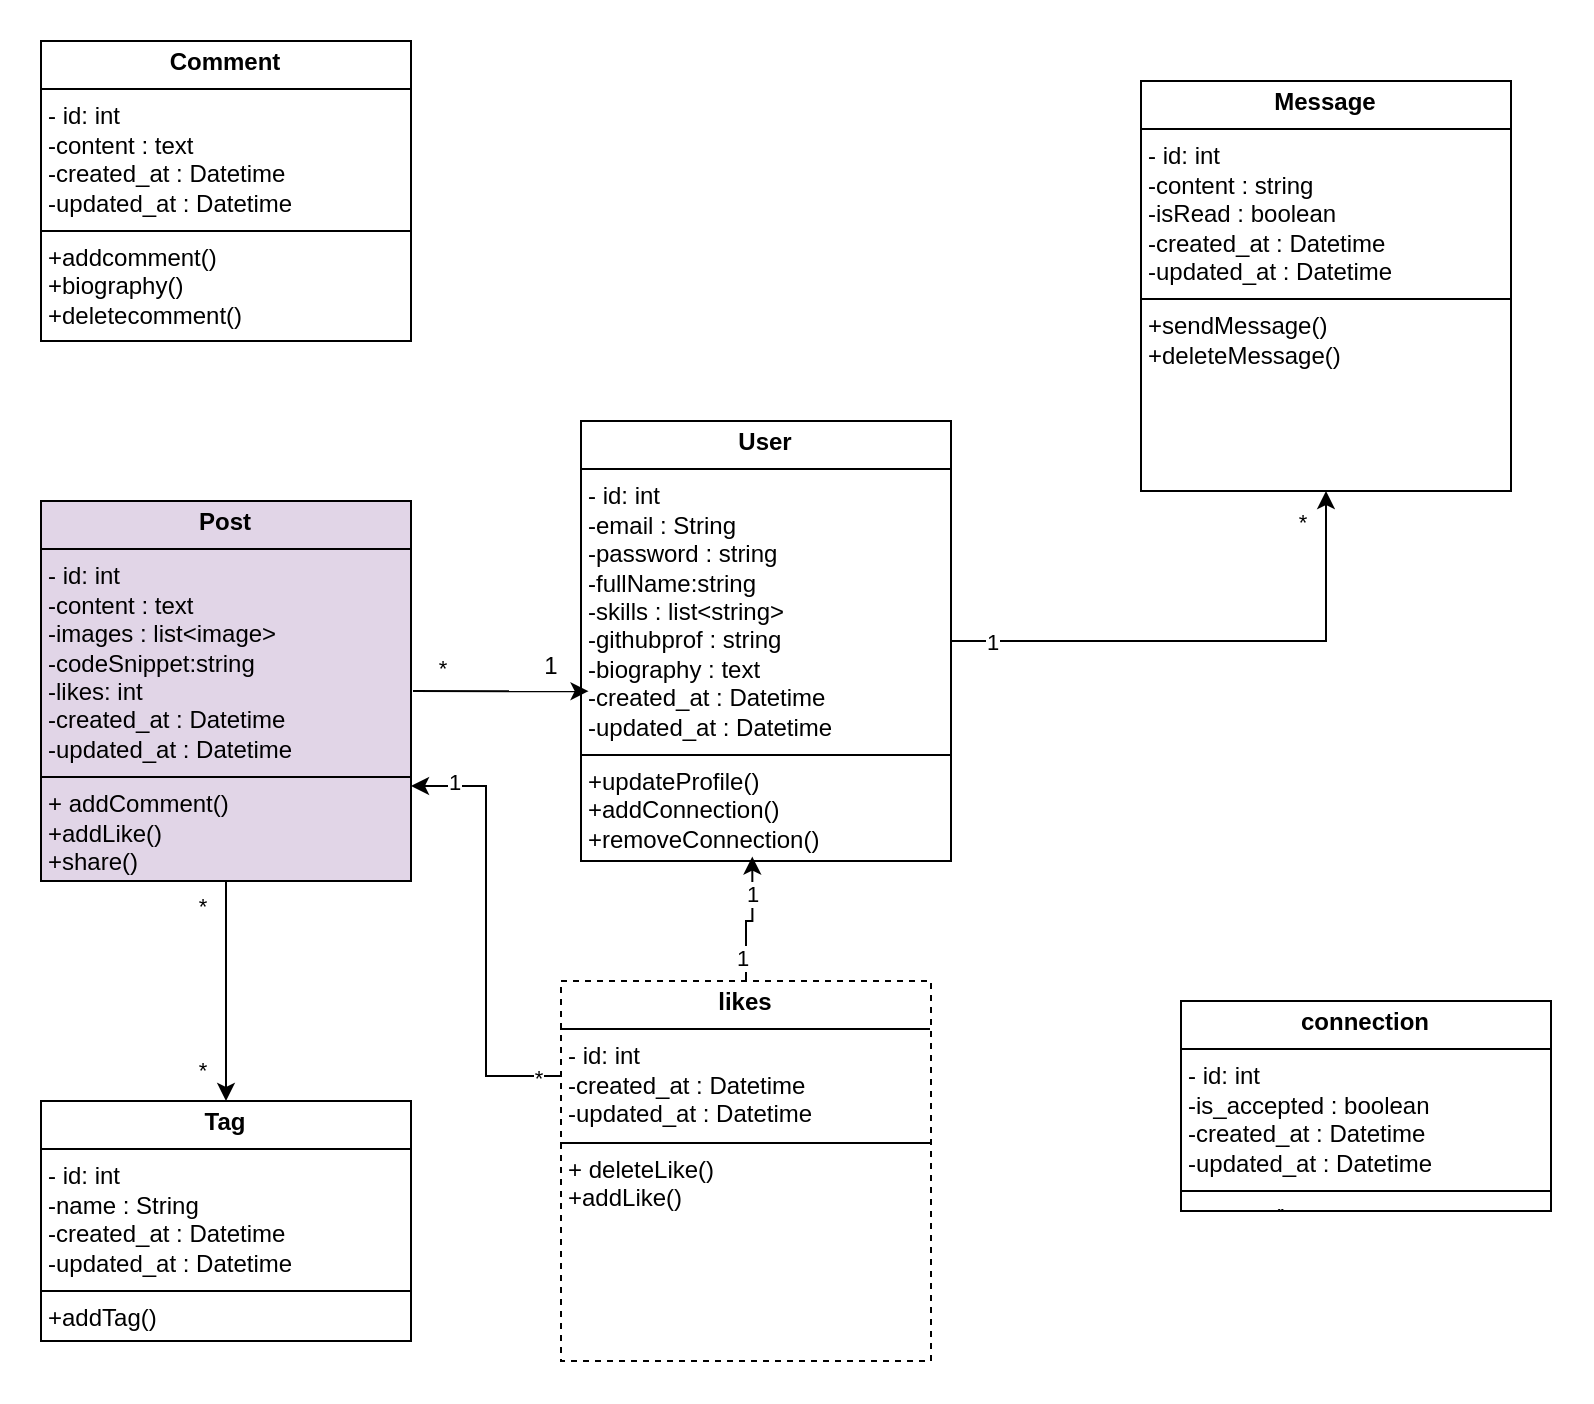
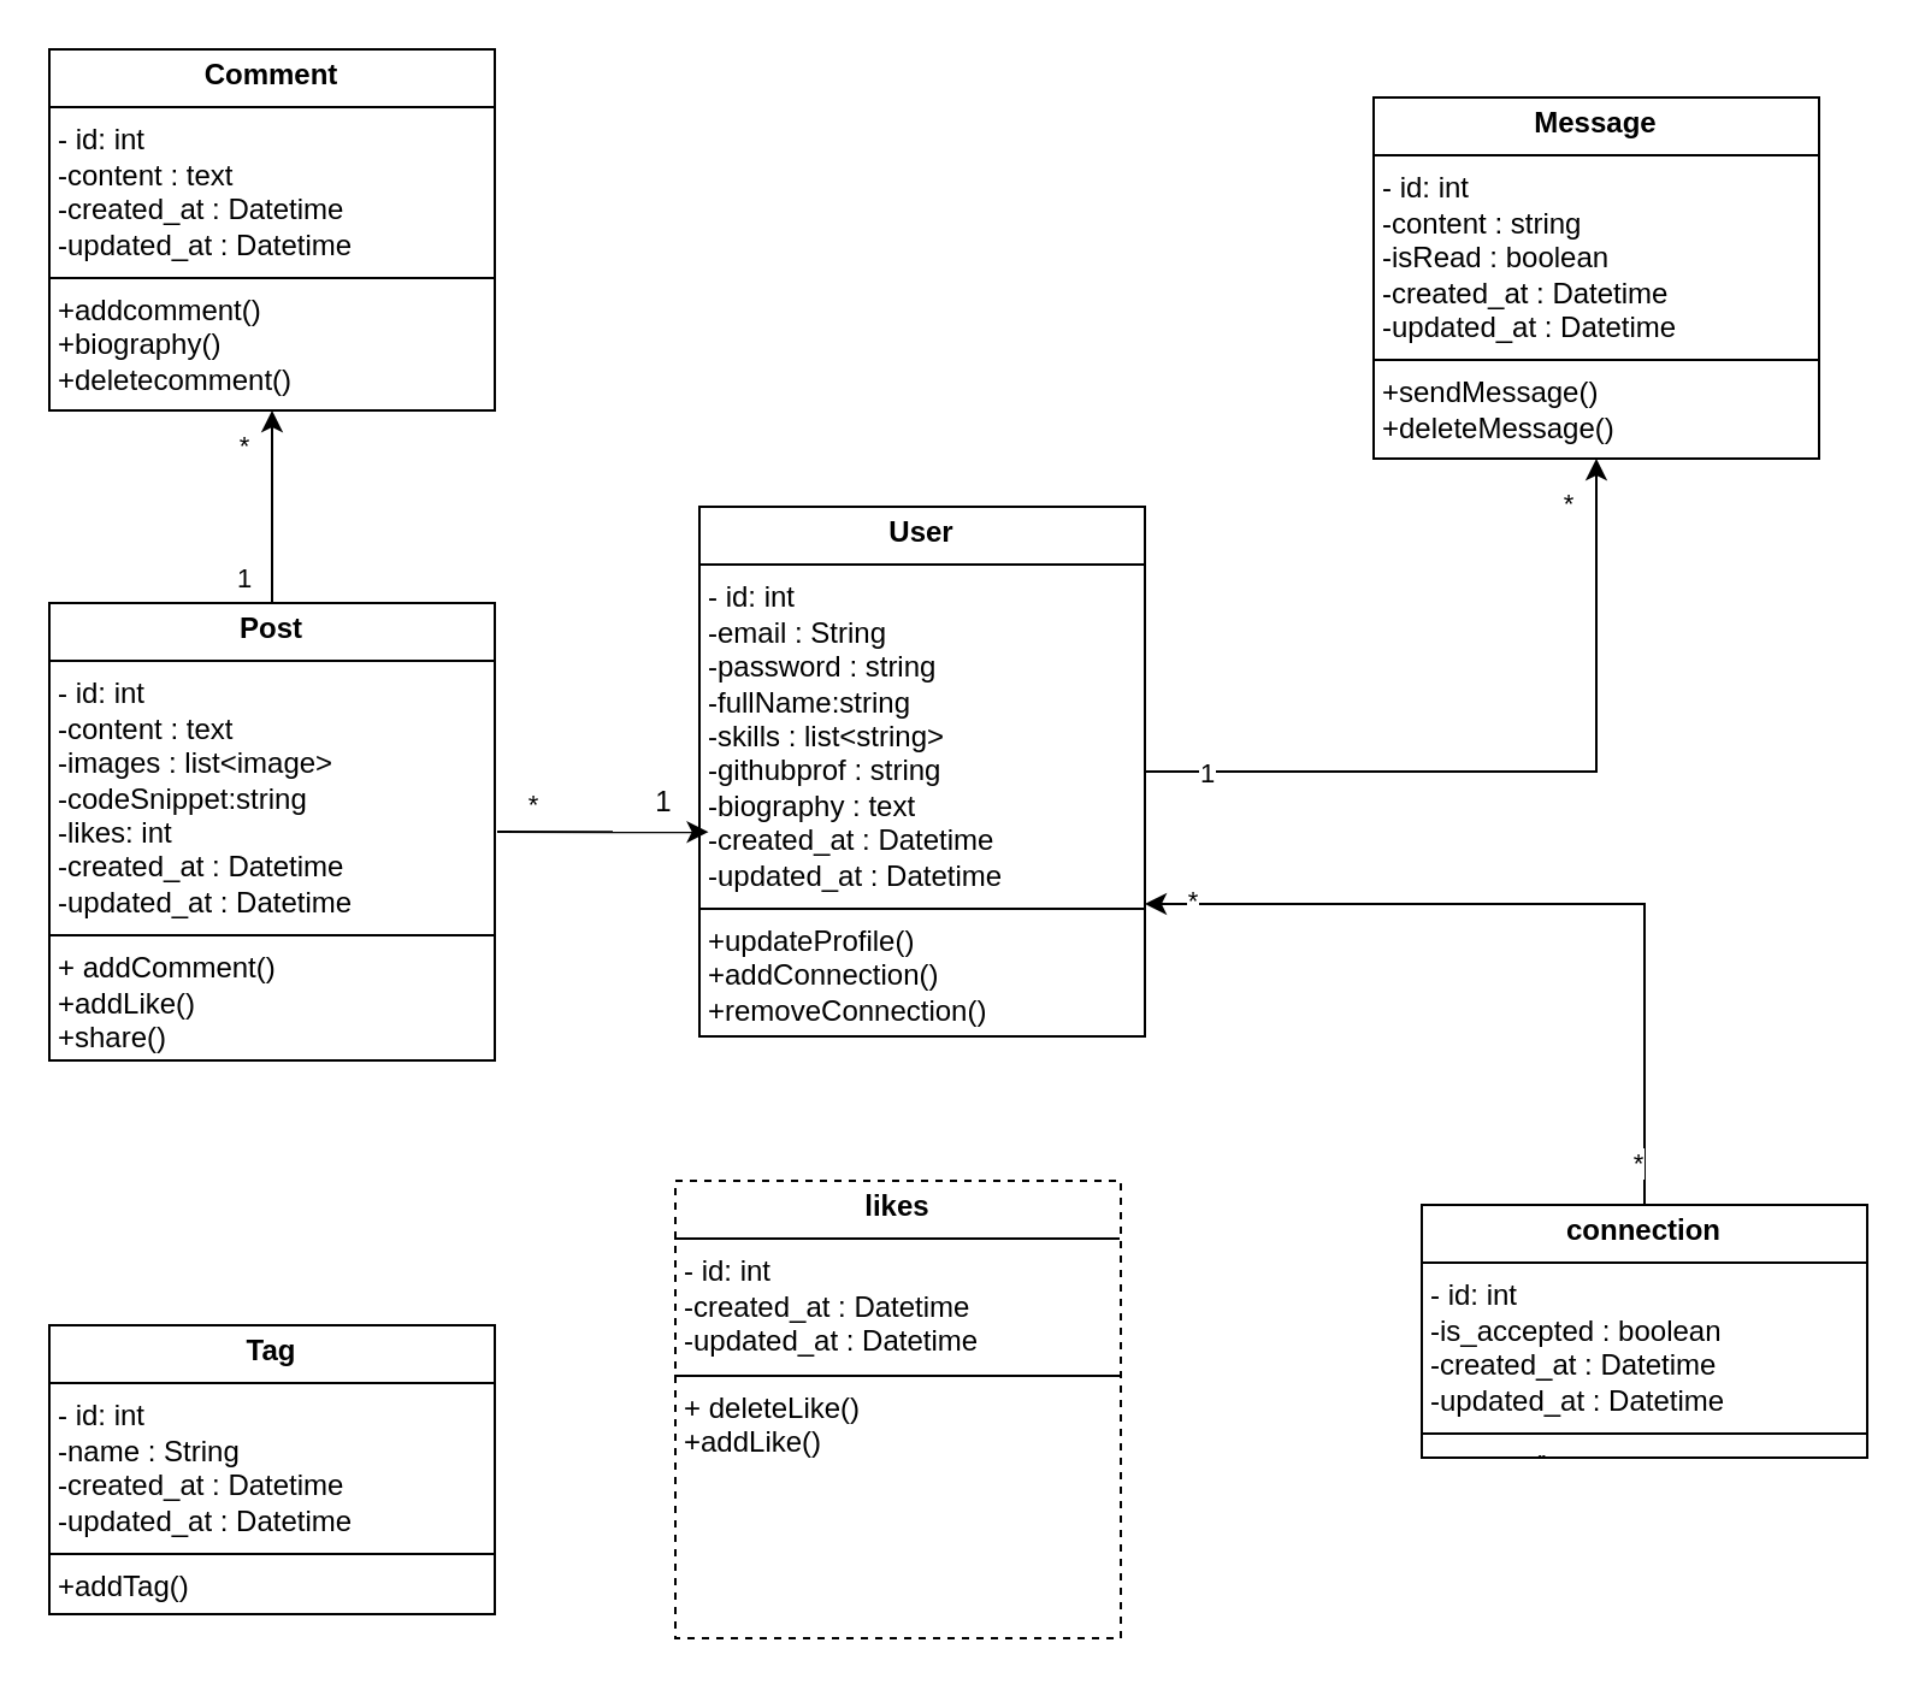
- <mxCell id="18" value="&lt;p style=&quot;margin:0px;margin-top:4px;text-align:center;&quot;&gt;&lt;b&gt;Message&lt;/b&gt;&lt;/p&gt;&lt;hr size=&quot;1&quot; style=&quot;border-style:solid;&quot;&gt;&lt;p style=&quot;margin:0px;margin-left:4px;&quot;&gt;- id: int&lt;/p&gt;&lt;p style=&quot;margin:0px;margin-left:4px;&quot;&gt;-content : string&lt;/p&gt;&lt;p style=&quot;margin:0px;margin-left:4px;&quot;&gt;-isRead : boolean&lt;/p&gt;&lt;p style=&quot;margin:0px;margin-left:4px;&quot;&gt;-created_at : Datetime&lt;/p&gt;&lt;p style=&quot;margin:0px;margin-left:4px;&quot;&gt;-updated_at : Datetime&lt;/p&gt;&lt;hr size=&quot;1&quot; style=&quot;border-style:solid;&quot;&gt;&lt;p style=&quot;margin:0px;margin-left:4px;&quot;&gt;&lt;span style=&quot;background-color: transparent; color: light-dark(rgb(0, 0, 0), rgb(255, 255, 255));&quot;&gt;+sendMessage()&lt;/span&gt;&lt;/p&gt;&lt;p style=&quot;margin:0px;margin-left:4px;&quot;&gt;&lt;span style=&quot;background-color: transparent; color: light-dark(rgb(0, 0, 0), rgb(255, 255, 255));&quot;&gt;+deleteMessage()&lt;/span&gt;&lt;/p&gt;&lt;p style=&quot;margin:0px;margin-left:4px;&quot;&gt;&lt;br&gt;&lt;/p&gt;" style="verticalAlign=top;align=left;overflow=fill;html=1;whiteSpace=wrap;" parent="1" vertex="1"><mxGeometry x="570" y="40" width="185" height="205" as="geometry" /></mxCell>
+ <mxCell id="18" value="&lt;p style=&quot;margin:0px;margin-top:4px;text-align:center;&quot;&gt;&lt;b&gt;Message&lt;/b&gt;&lt;/p&gt;&lt;hr size=&quot;1&quot; style=&quot;border-style:solid;&quot;&gt;&lt;p style=&quot;margin:0px;margin-left:4px;&quot;&gt;- id: int&lt;/p&gt;&lt;p style=&quot;margin:0px;margin-left:4px;&quot;&gt;-content : string&lt;/p&gt;&lt;p style=&quot;margin:0px;margin-left:4px;&quot;&gt;-isRead : boolean&lt;/p&gt;&lt;p style=&quot;margin:0px;margin-left:4px;&quot;&gt;-created_at : Datetime&lt;/p&gt;&lt;p style=&quot;margin:0px;margin-left:4px;&quot;&gt;-updated_at : Datetime&lt;/p&gt;&lt;hr size=&quot;1&quot; style=&quot;border-style:solid;&quot;&gt;&lt;p style=&quot;margin:0px;margin-left:4px;&quot;&gt;&lt;span style=&quot;background-color: transparent; color: light-dark(rgb(0, 0, 0), rgb(255, 255, 255));&quot;&gt;+sendMessage()&lt;/span&gt;&lt;/p&gt;&lt;p style=&quot;margin:0px;margin-left:4px;&quot;&gt;&lt;span style=&quot;background-color: transparent; color: light-dark(rgb(0, 0, 0), rgb(255, 255, 255));&quot;&gt;+deleteMessage()&lt;/span&gt;&lt;/p&gt;&lt;p style=&quot;margin:0px;margin-left:4px;&quot;&gt;&lt;br&gt;&lt;/p&gt;" style="verticalAlign=top;align=left;overflow=fill;html=1;whiteSpace=wrap;" parent="1" vertex="1"><mxGeometry x="570" y="40" width="185" height="150" as="geometry" /></mxCell>
+ <mxCell id="6" style="edgeStyle=orthogonalEdgeStyle;rounded=0;orthogonalLoop=1;jettySize=auto;html=1;exitX=0.5;exitY=0;exitDx=0;exitDy=0;entryX=0.5;entryY=1;entryDx=0;entryDy=0;" parent="1" source="12" target="19" edge="1"><mxGeometry relative="1" as="geometry" /></mxCell>
+ <mxCell id="7" value="1" style="edgeLabel;html=1;align=center;verticalAlign=middle;resizable=0;points=[];" parent="6" vertex="1" connectable="0"><mxGeometry x="-0.732" y="-1" relative="1" as="geometry"><mxPoint x="-13" as="offset" /></mxGeometry></mxCell>
+ <mxCell id="8" value="*" style="edgeLabel;html=1;align=center;verticalAlign=middle;resizable=0;points=[];" parent="6" vertex="1" connectable="0"><mxGeometry x="0.661" y="1" relative="1" as="geometry"><mxPoint x="-11" as="offset" /></mxGeometry></mxCell>
- <mxCell id="12" value="&lt;p style=&quot;margin:0px;margin-top:4px;text-align:center;&quot;&gt;&lt;b&gt;Post&lt;/b&gt;&lt;/p&gt;&lt;hr size=&quot;1&quot; style=&quot;border-style:solid;&quot;&gt;&lt;p style=&quot;margin:0px;margin-left:4px;&quot;&gt;- id: int&lt;/p&gt;&lt;p style=&quot;margin:0px;margin-left:4px;&quot;&gt;-content : text&lt;/p&gt;&lt;p style=&quot;margin:0px;margin-left:4px;&quot;&gt;-images : list&amp;lt;image&amp;gt;&lt;/p&gt;&lt;p style=&quot;margin:0px;margin-left:4px;&quot;&gt;-codeSnippet:string&lt;/p&gt;&lt;p style=&quot;margin:0px;margin-left:4px;&quot;&gt;-likes: int&lt;/p&gt;&lt;p style=&quot;margin:0px;margin-left:4px;&quot;&gt;-created_at : Datetime&lt;/p&gt;&lt;p style=&quot;margin:0px;margin-left:4px;&quot;&gt;-updated_at : Datetime&lt;/p&gt;&lt;hr size=&quot;1&quot; style=&quot;border-style:solid;&quot;&gt;&lt;p style=&quot;margin:0px;margin-left:4px;&quot;&gt;+ addComment()&lt;/p&gt;&lt;p style=&quot;margin:0px;margin-left:4px;&quot;&gt;+addLike()&lt;/p&gt;&lt;p style=&quot;margin:0px;margin-left:4px;&quot;&gt;+share()&lt;/p&gt;&lt;p style=&quot;margin:0px;margin-left:4px;&quot;&gt;+delete()&lt;/p&gt;" style="verticalAlign=top;align=left;overflow=fill;html=1;whiteSpace=wrap;fillColor=#e1d5e7;" parent="1" vertex="1"><mxGeometry y="250" width="185" height="190" as="geometry" x="20" /></mxCell>
+ <mxCell id="12" value="&lt;p style=&quot;margin:0px;margin-top:4px;text-align:center;&quot;&gt;&lt;b&gt;Post&lt;/b&gt;&lt;/p&gt;&lt;hr size=&quot;1&quot; style=&quot;border-style:solid;&quot;&gt;&lt;p style=&quot;margin:0px;margin-left:4px;&quot;&gt;- id: int&lt;/p&gt;&lt;p style=&quot;margin:0px;margin-left:4px;&quot;&gt;-content : text&lt;/p&gt;&lt;p style=&quot;margin:0px;margin-left:4px;&quot;&gt;-images : list&amp;lt;image&amp;gt;&lt;/p&gt;&lt;p style=&quot;margin:0px;margin-left:4px;&quot;&gt;-codeSnippet:string&lt;/p&gt;&lt;p style=&quot;margin:0px;margin-left:4px;&quot;&gt;-likes: int&lt;/p&gt;&lt;p style=&quot;margin:0px;margin-left:4px;&quot;&gt;-created_at : Datetime&lt;/p&gt;&lt;p style=&quot;margin:0px;margin-left:4px;&quot;&gt;-updated_at : Datetime&lt;/p&gt;&lt;hr size=&quot;1&quot; style=&quot;border-style:solid;&quot;&gt;&lt;p style=&quot;margin:0px;margin-left:4px;&quot;&gt;+ addComment()&lt;/p&gt;&lt;p style=&quot;margin:0px;margin-left:4px;&quot;&gt;+addLike()&lt;/p&gt;&lt;p style=&quot;margin:0px;margin-left:4px;&quot;&gt;+share()&lt;/p&gt;&lt;p style=&quot;margin:0px;margin-left:4px;&quot;&gt;+delete()&lt;/p&gt;" style="verticalAlign=top;align=left;overflow=fill;html=1;whiteSpace=wrap;" parent="1" vertex="1"><mxGeometry y="250" width="185" height="190" as="geometry" x="20" /></mxCell>
+ <mxCell id="14" style="edgeStyle=orthogonalEdgeStyle;rounded=0;orthogonalLoop=1;jettySize=auto;html=1;exitX=0.5;exitY=0;exitDx=0;exitDy=0;entryX=1;entryY=0.75;entryDx=0;entryDy=0;" parent="1" source="17" target="5" edge="1"><mxGeometry relative="1" as="geometry" /></mxCell>
+ <mxCell id="15" value="*" style="edgeLabel;html=1;align=center;verticalAlign=middle;resizable=0;points=[];" parent="14" vertex="1" connectable="0"><mxGeometry x="-0.894" y="3" relative="1" as="geometry"><mxPoint as="offset" /></mxGeometry></mxCell>
+ <mxCell id="16" value="*" style="edgeLabel;html=1;align=center;verticalAlign=middle;resizable=0;points=[];" parent="14" vertex="1" connectable="0"><mxGeometry x="0.88" y="-2" relative="1" as="geometry"><mxPoint as="offset" /></mxGeometry></mxCell>
- <mxCell id="27" style="edgeStyle=orthogonalEdgeStyle;rounded=0;orthogonalLoop=1;jettySize=auto;html=1;entryX=0.463;entryY=0.99;entryDx=0;entryDy=0;entryPerimeter=0;" edge="1" parent="1" source="26" target="5"><mxGeometry relative="1" as="geometry" /></mxCell>
- <mxCell id="28" value="1" style="edgeLabel;html=1;align=center;verticalAlign=middle;resizable=0;points=[];" vertex="1" connectable="0" parent="27"><mxGeometry x="-0.645" y="2" relative="1" as="geometry"><mxPoint as="offset" /></mxGeometry></mxCell>
- <mxCell id="29" value="1" style="edgeLabel;html=1;align=center;verticalAlign=middle;resizable=0;points=[];" vertex="1" connectable="0" parent="27"><mxGeometry x="0.426" relative="1" as="geometry"><mxPoint as="offset" /></mxGeometry></mxCell>
- <mxCell id="23" style="edgeStyle=orthogonalEdgeStyle;rounded=0;orthogonalLoop=1;jettySize=auto;html=1;exitX=0;exitY=0.25;exitDx=0;exitDy=0;entryX=1;entryY=0.75;entryDx=0;entryDy=0;" edge="1" parent="1" source="26" target="12"><mxGeometry relative="1" as="geometry" /></mxCell>
- <mxCell id="24" value="1" style="edgeLabel;html=1;align=center;verticalAlign=middle;resizable=0;points=[];" vertex="1" connectable="0" parent="23"><mxGeometry x="0.808" y="-2" relative="1" as="geometry"><mxPoint as="offset" /></mxGeometry></mxCell>
- <mxCell id="25" value="*" style="edgeLabel;html=1;align=center;verticalAlign=middle;resizable=0;points=[];" vertex="1" connectable="0" parent="23"><mxGeometry x="-0.887" y="1" relative="1" as="geometry"><mxPoint as="offset" /></mxGeometry></mxCell>
- <mxCell id="9" style="edgeStyle=orthogonalEdgeStyle;rounded=0;orthogonalLoop=1;jettySize=auto;html=1;exitX=0.5;exitY=1;exitDx=0;exitDy=0;" parent="1" source="12" target="13" edge="1"><mxGeometry relative="1" as="geometry" /></mxCell>
- <mxCell id="10" value="*" style="edgeLabel;html=1;align=center;verticalAlign=middle;resizable=0;points=[];" parent="9" vertex="1" connectable="0"><mxGeometry x="0.711" relative="1" as="geometry"><mxPoint x="-12" as="offset" /></mxGeometry></mxCell>
- <mxCell id="11" value="*" style="edgeLabel;html=1;align=center;verticalAlign=middle;resizable=0;points=[];" parent="9" vertex="1" connectable="0"><mxGeometry x="-0.786" relative="1" as="geometry"><mxPoint x="-12" as="offset" /></mxGeometry></mxCell>
